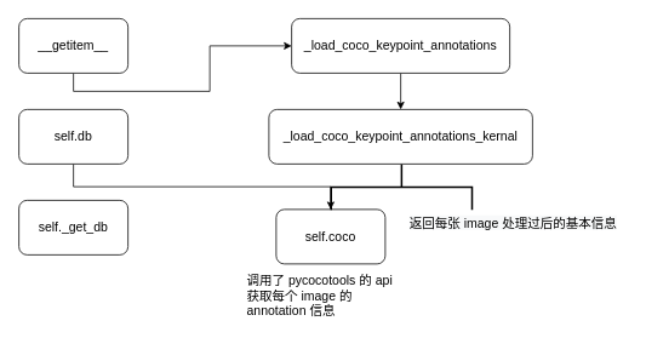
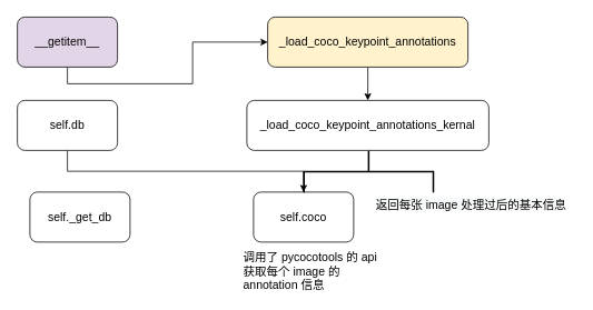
- <mxCell id="3" value="__getitem__" style="rounded=1;whiteSpace=wrap;html=1;fontSize=14;" vertex="1" parent="1"><mxGeometry x="20" y="20" width="120" height="60" as="geometry" /></mxCell>
+ <mxCell id="3" value="__getitem__" style="rounded=1;whiteSpace=wrap;html=1;fontSize=14;fillColor=#e1d5e7;" vertex="1" parent="1"><mxGeometry x="20" y="20" width="120" height="60" as="geometry" /></mxCell>
- <mxCell id="8" value="_load_coco_keypoint_annotations" style="rounded=1;whiteSpace=wrap;html=1;fontSize=14;" vertex="1" parent="1"><mxGeometry x="320" y="20" width="240" height="60" as="geometry" /></mxCell>
+ <mxCell id="8" value="_load_coco_keypoint_annotations" style="rounded=1;whiteSpace=wrap;html=1;fontSize=14;fillColor=#fff2cc;" vertex="1" parent="1"><mxGeometry x="320" y="20" width="240" height="60" as="geometry" /></mxCell>
- <mxCell id="6" value="self._get_db" style="rounded=1;whiteSpace=wrap;html=1;fontSize=14;" vertex="1" parent="1"><mxGeometry x="20" y="220" width="120" height="60" as="geometry" /></mxCell>
+ <mxCell id="6" value="self._get_db" style="rounded=1;whiteSpace=wrap;html=1;fontSize=14;" vertex="1" parent="1"><mxGeometry x="35" y="230" width="120" height="60" as="geometry" /></mxCell>
- <mxCell id="11" value="&lt;div style=&quot;text-align: left;&quot;&gt;&lt;span style=&quot;background-color: initial;&quot;&gt;调用了 pycocotools 的 api&lt;/span&gt;&lt;/div&gt;&lt;div style=&quot;text-align: left;&quot;&gt;&lt;span style=&quot;background-color: initial;&quot;&gt;获取每个 image 的 annotation 信息&lt;/span&gt;&lt;/div&gt;" style="text;html=1;strokeColor=none;fillColor=none;align=center;verticalAlign=middle;whiteSpace=wrap;rounded=0;fontSize=14;fontColor=#000000;" vertex="1" parent="1"><mxGeometry x="270" y="300" width="170" height="50" as="geometry" /></mxCell>
+ <mxCell id="11" value="&lt;div style=&quot;text-align: left;&quot;&gt;&lt;span style=&quot;background-color: initial;&quot;&gt;调用了 pycocotools 的 api&lt;/span&gt;&lt;/div&gt;&lt;div style=&quot;text-align: left;&quot;&gt;&lt;span style=&quot;background-color: initial;&quot;&gt;获取每个 image 的 annotation 信息&lt;/span&gt;&lt;/div&gt;" style="text;html=1;strokeColor=none;fillColor=none;align=center;verticalAlign=middle;whiteSpace=wrap;rounded=0;fontSize=14;fontColor=#000000;" vertex="1" parent="1"><mxGeometry x="290" y="300" width="170" height="50" as="geometry" /></mxCell>
